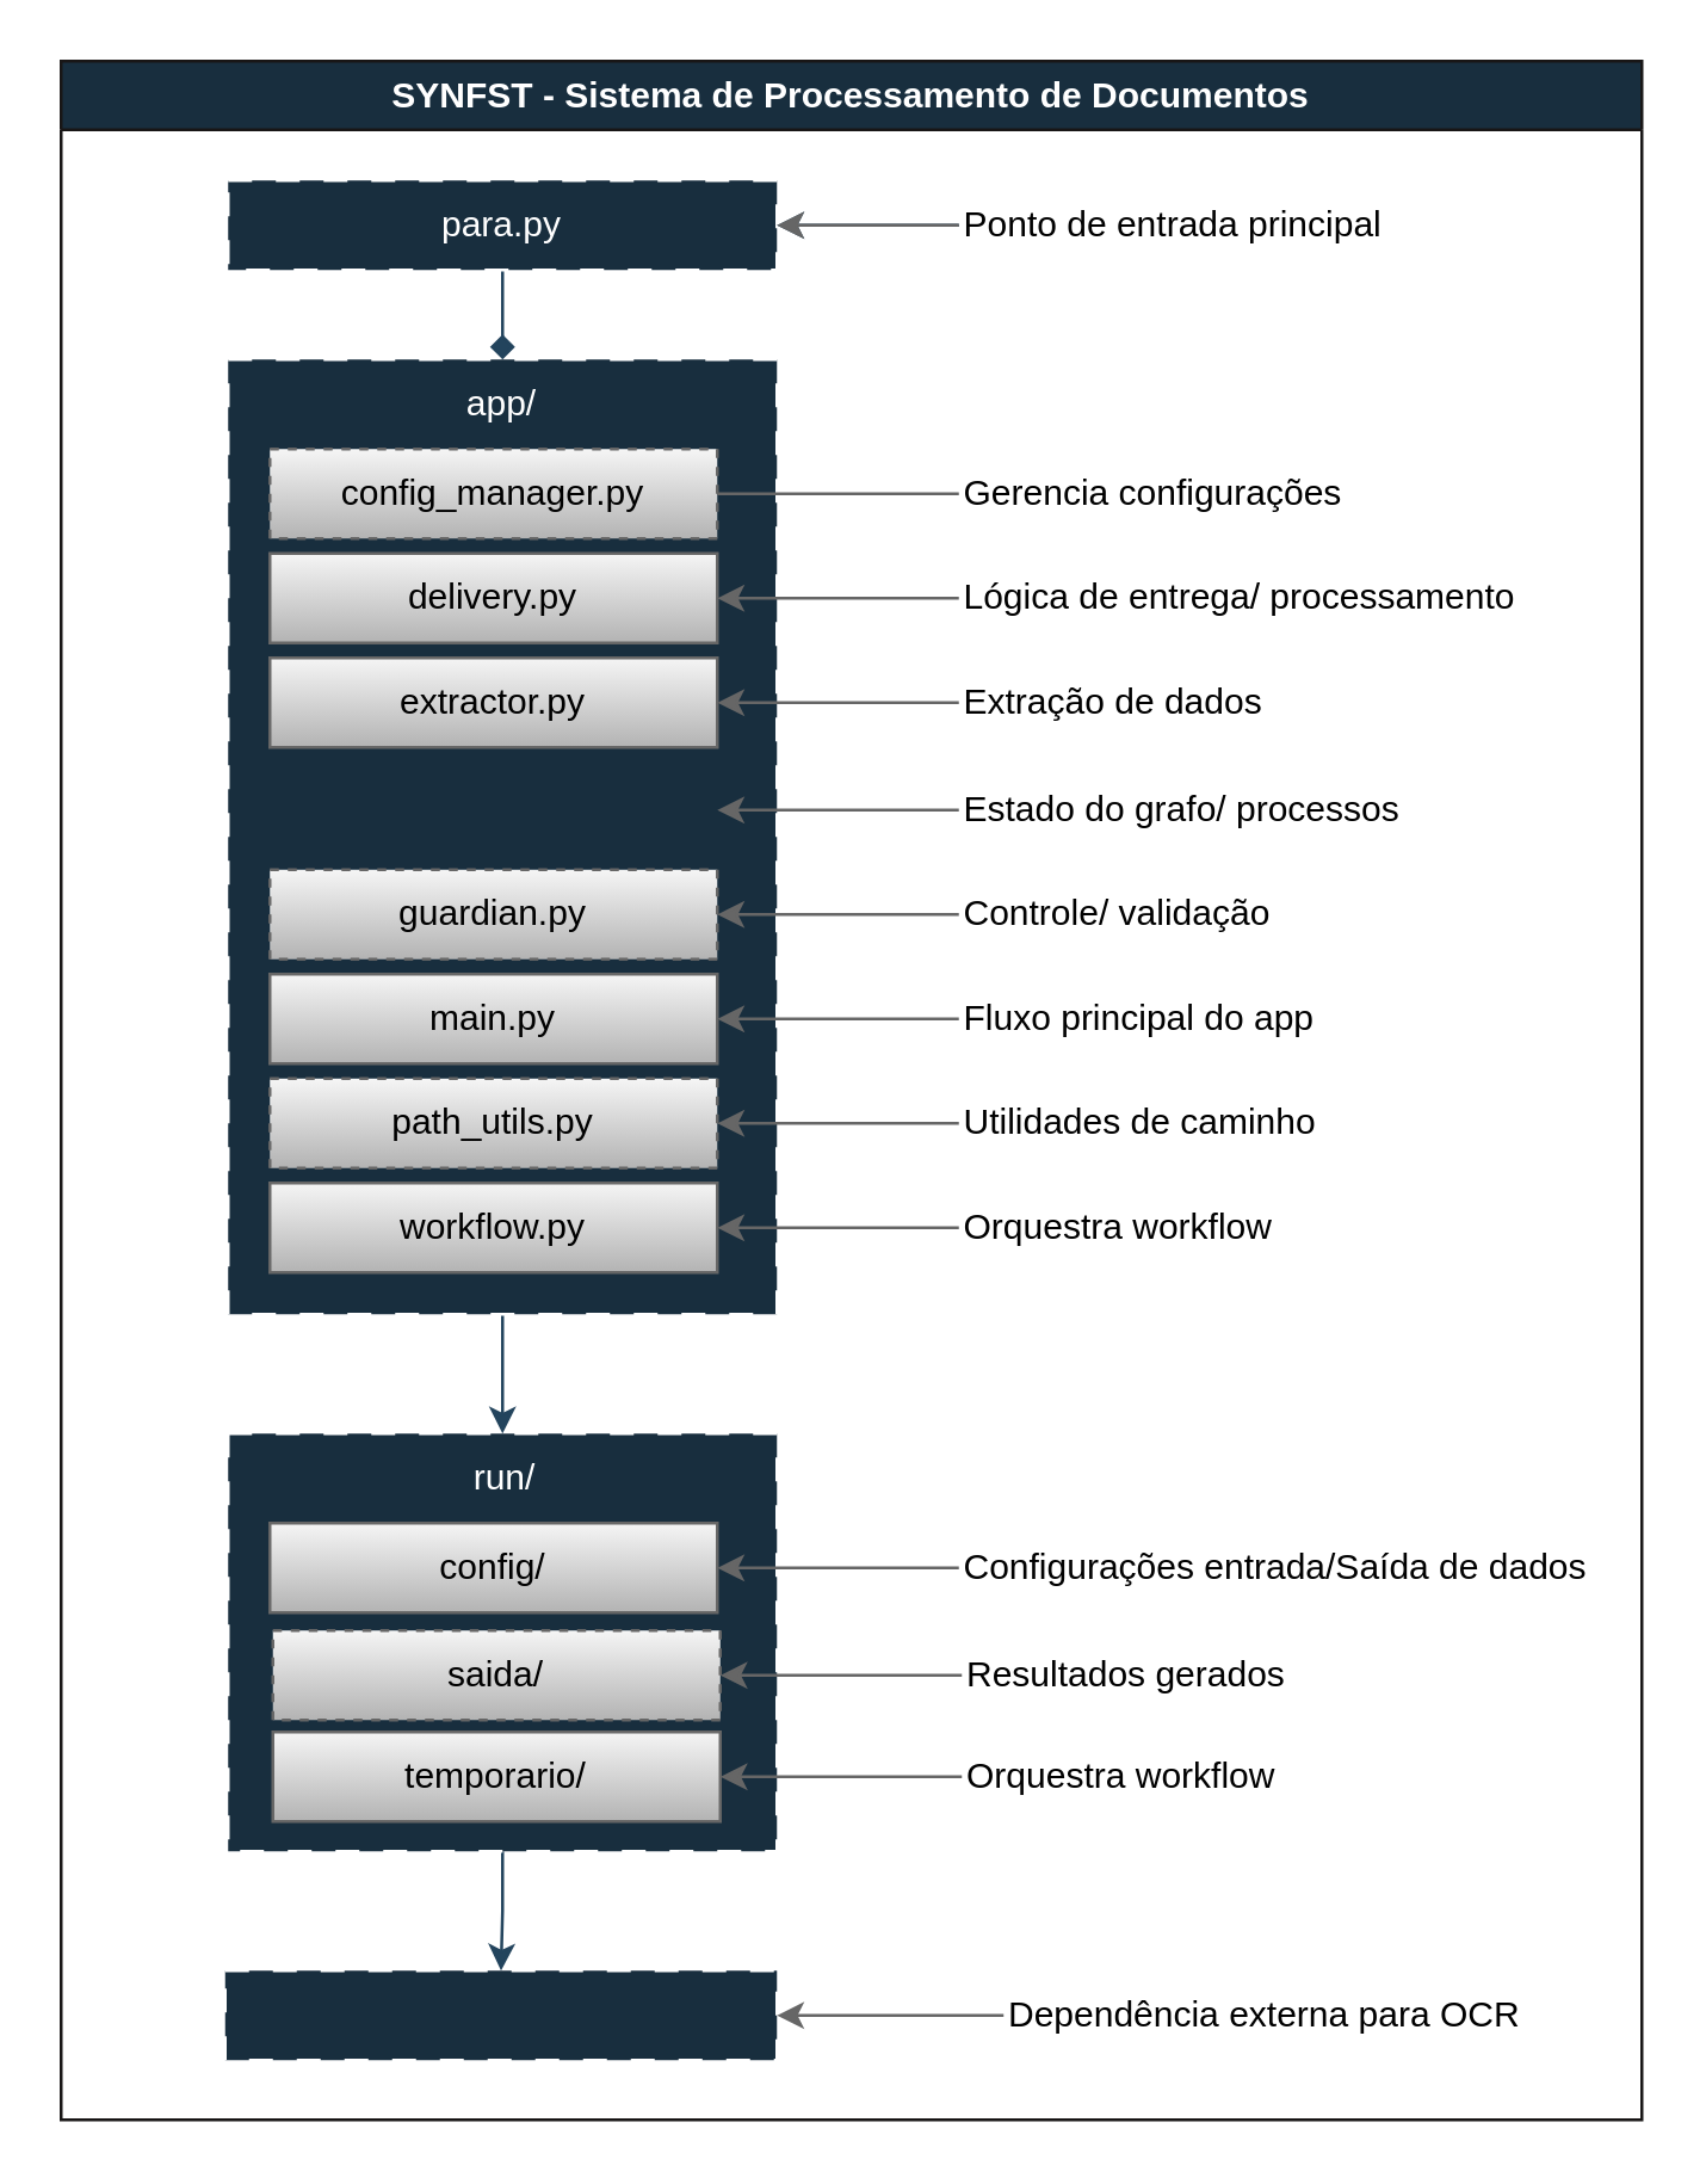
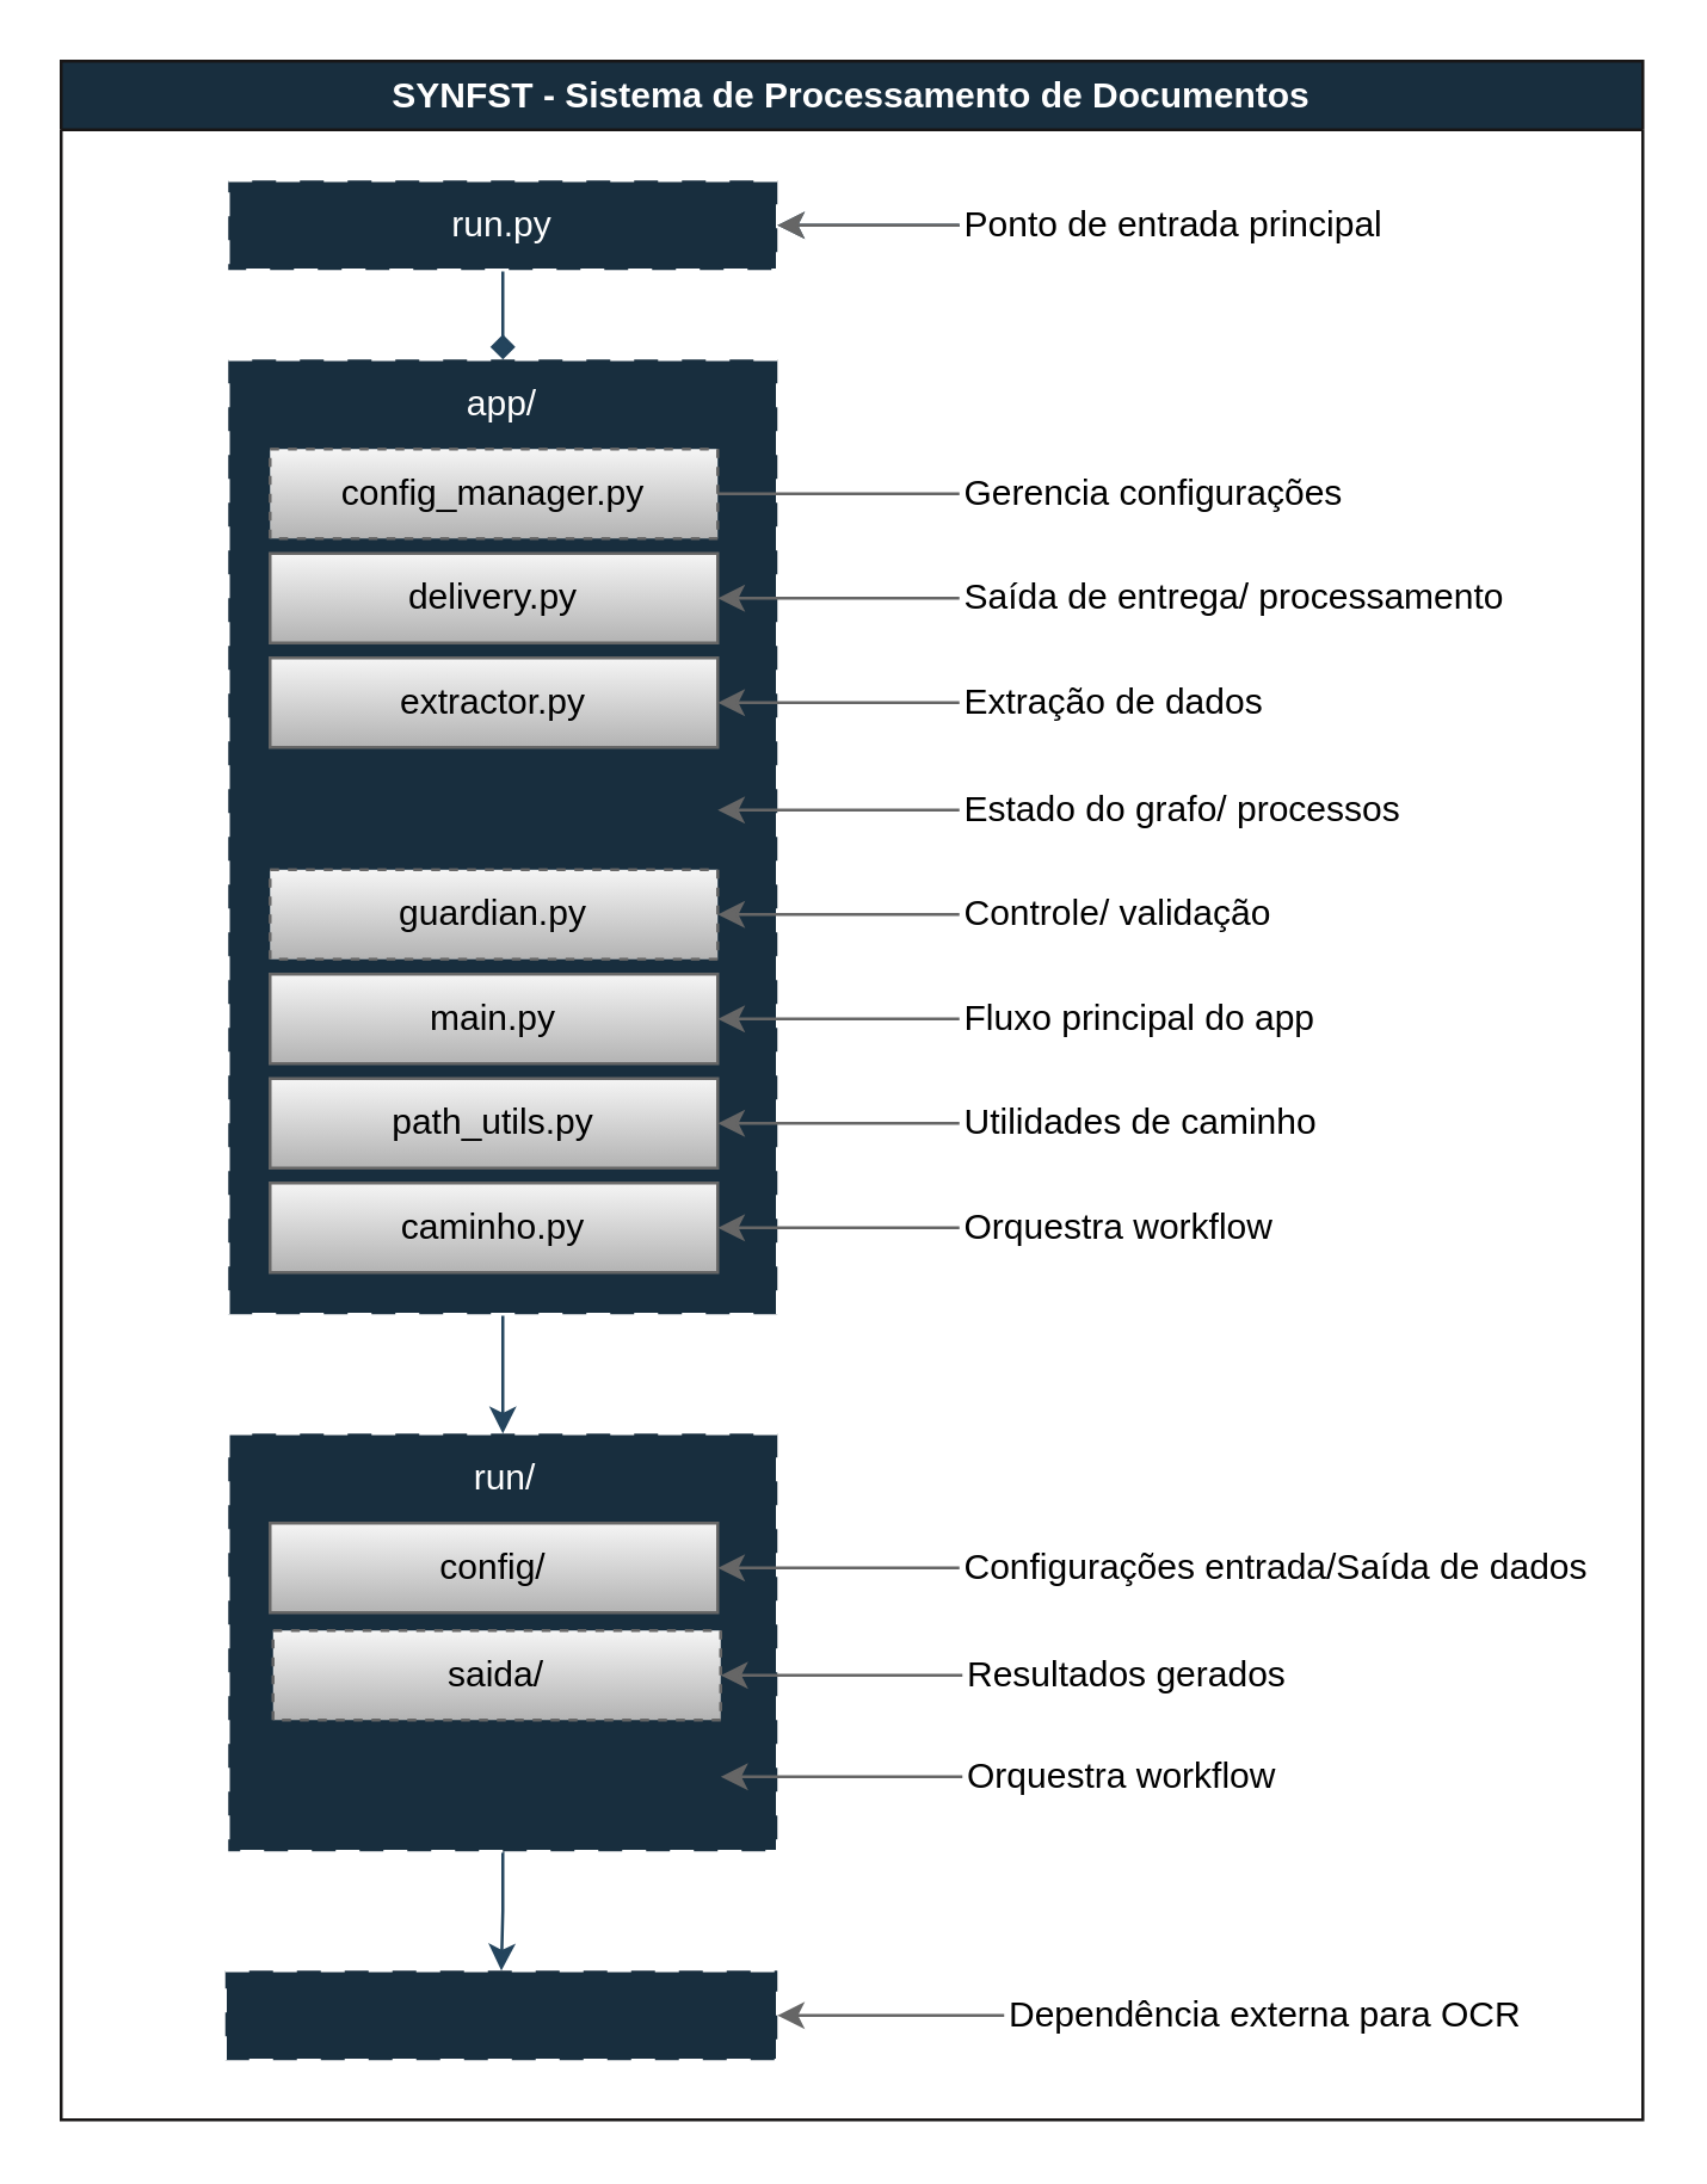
- <mxCell id="4" value="para.py" style="rounded=0;whiteSpace=wrap;html=1;dashed=1;dashPattern=8 8;fillColor=#182E3E;strokeColor=#FFFFFF;labelBackgroundColor=none;fontColor=#FFFFFF;" vertex="1" parent="2"><mxGeometry x="56" y="40" width="184" height="30" as="geometry" /></mxCell>
+ <mxCell id="4" value="run.py" style="rounded=0;whiteSpace=wrap;html=1;dashed=1;dashPattern=8 8;fillColor=#182E3E;strokeColor=#FFFFFF;labelBackgroundColor=none;fontColor=#FFFFFF;" vertex="1" parent="2"><mxGeometry x="56" y="40" width="184" height="30" as="geometry" /></mxCell>
- <mxCell id="21" value="Lógica de entrega/ processamento" style="text;align=left;html=1;verticalAlign=middle;whiteSpace=wrap;rounded=0;labelBackgroundColor=none;fillColor=none;" vertex="1" parent="2"><mxGeometry x="301" y="165" width="199" height="30" as="geometry" /></mxCell>
+ <mxCell id="21" value="Saída de entrega/ processamento" style="text;align=left;html=1;verticalAlign=middle;whiteSpace=wrap;rounded=0;labelBackgroundColor=none;fillColor=none;" vertex="1" parent="2"><mxGeometry x="301" y="165" width="199" height="30" as="geometry" /></mxCell>
- <mxCell id="16" value="path_utils.py" style="rounded=0;whiteSpace=wrap;html=1;labelBackgroundColor=none;fillColor=#f5f5f5;strokeColor=#666666;gradientColor=#b3b3b3;dashed=1;" vertex="1" parent="2"><mxGeometry x="70" y="341" width="150" height="30" as="geometry" /></mxCell>
+ <mxCell id="16" value="path_utils.py" style="rounded=0;whiteSpace=wrap;html=1;labelBackgroundColor=none;fillColor=#f5f5f5;strokeColor=#666666;gradientColor=#b3b3b3;" vertex="1" parent="2"><mxGeometry x="70" y="341" width="150" height="30" as="geometry" /></mxCell>
- <mxCell id="17" value="workflow.py" style="rounded=0;whiteSpace=wrap;html=1;labelBackgroundColor=none;fillColor=#f5f5f5;strokeColor=#666666;gradientColor=#b3b3b3;" vertex="1" parent="2"><mxGeometry x="70" y="376" width="150" height="30" as="geometry" /></mxCell>
+ <mxCell id="17" value="caminho.py" style="rounded=0;whiteSpace=wrap;html=1;labelBackgroundColor=none;fillColor=#f5f5f5;strokeColor=#666666;gradientColor=#b3b3b3;" vertex="1" parent="2"><mxGeometry x="70" y="376" width="150" height="30" as="geometry" /></mxCell>
- <mxCell id="44" value="temporario/" style="rounded=0;whiteSpace=wrap;html=1;labelBackgroundColor=none;fillColor=#f5f5f5;strokeColor=#666666;gradientColor=#b3b3b3;" vertex="1" parent="2"><mxGeometry x="71" y="560" width="150" height="30" as="geometry" /></mxCell>
